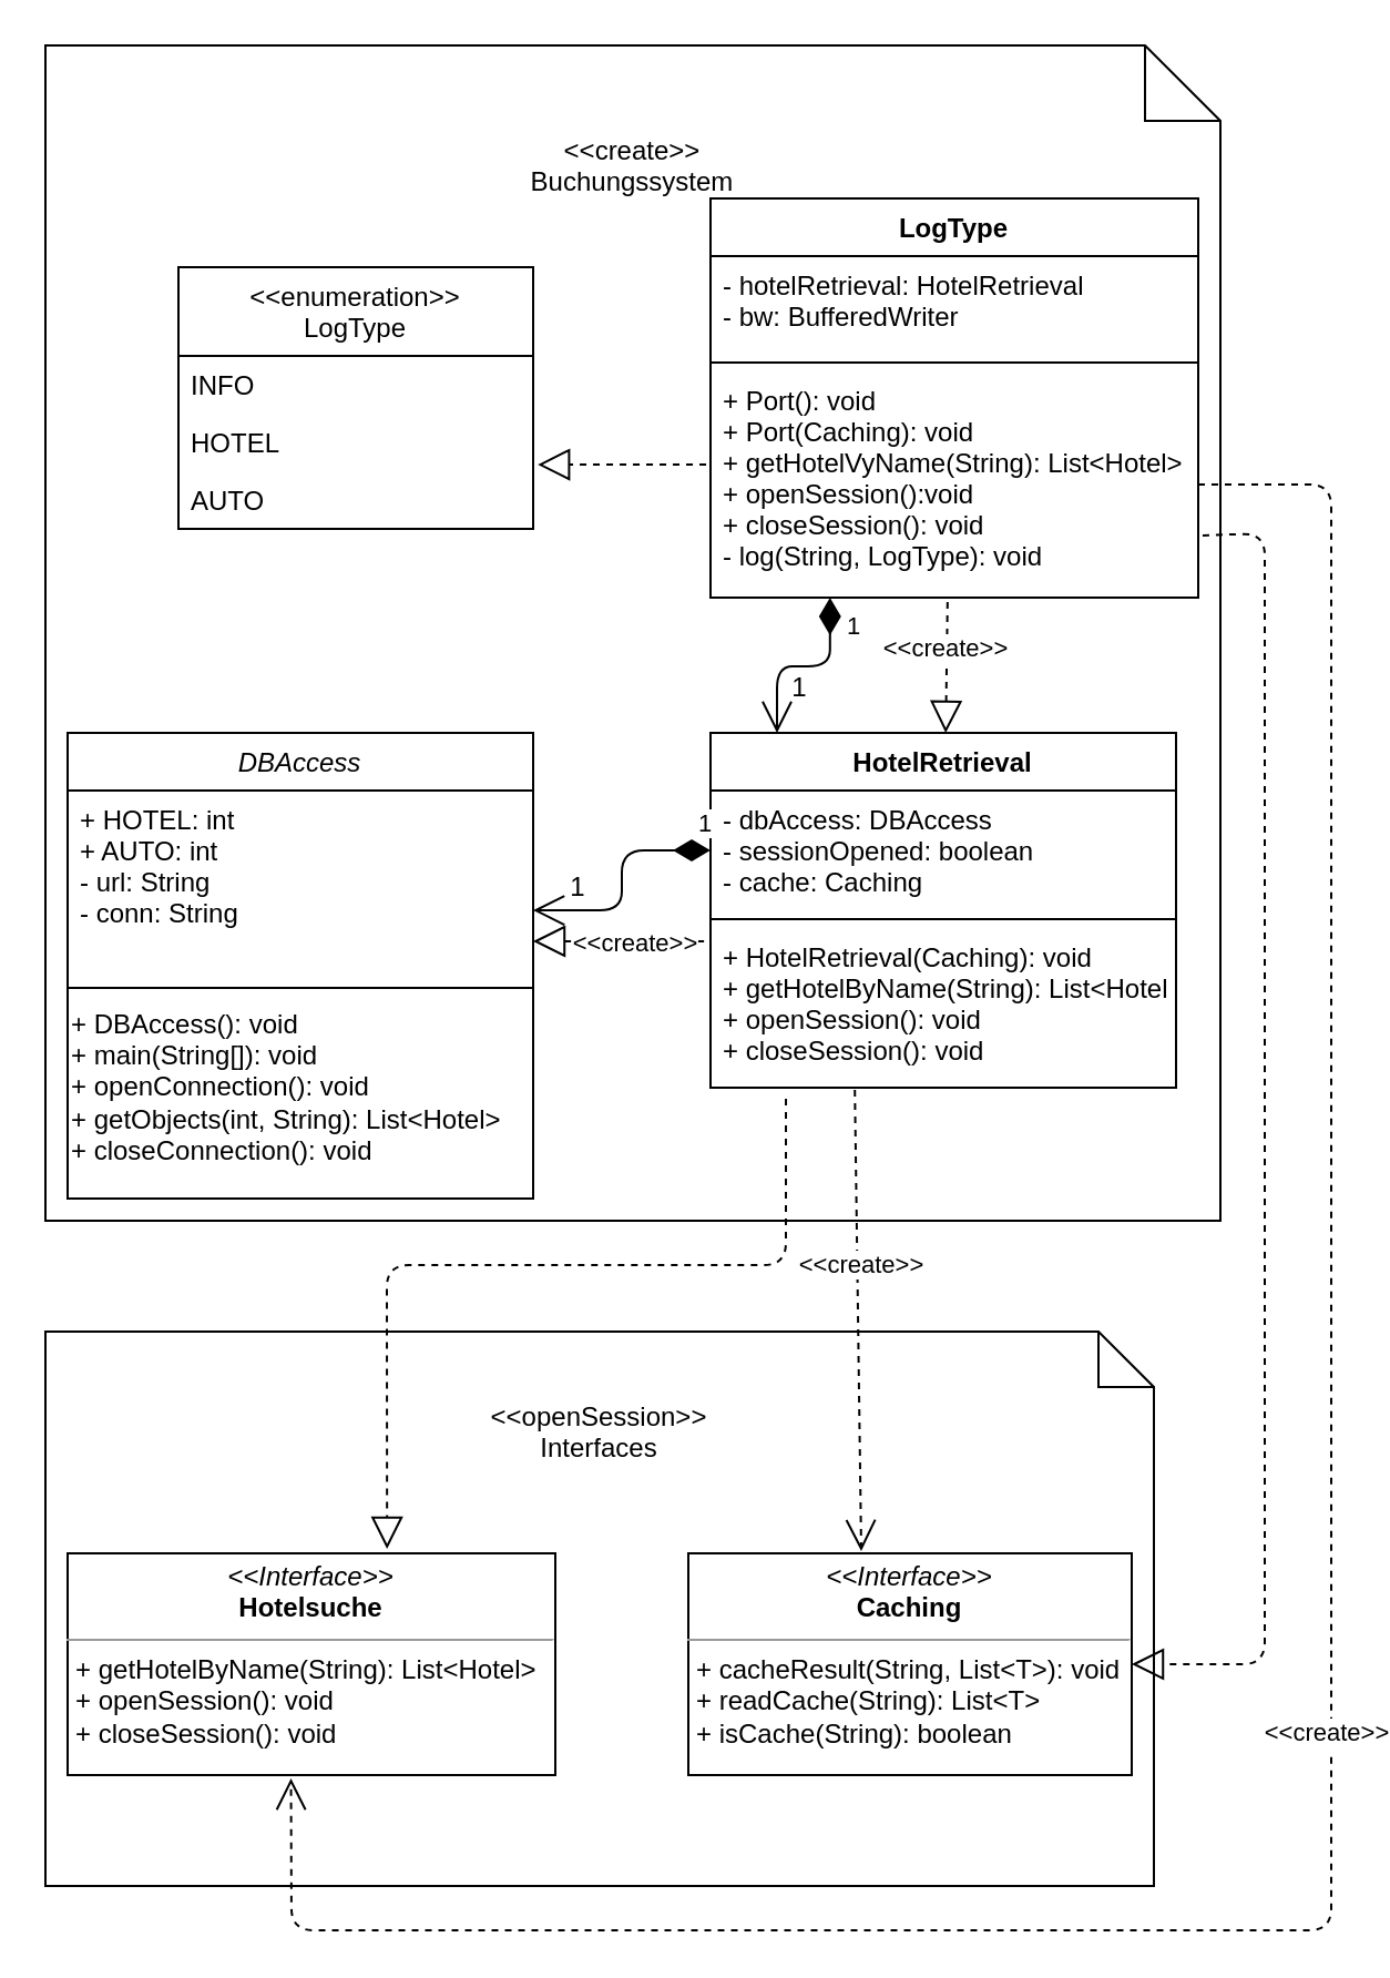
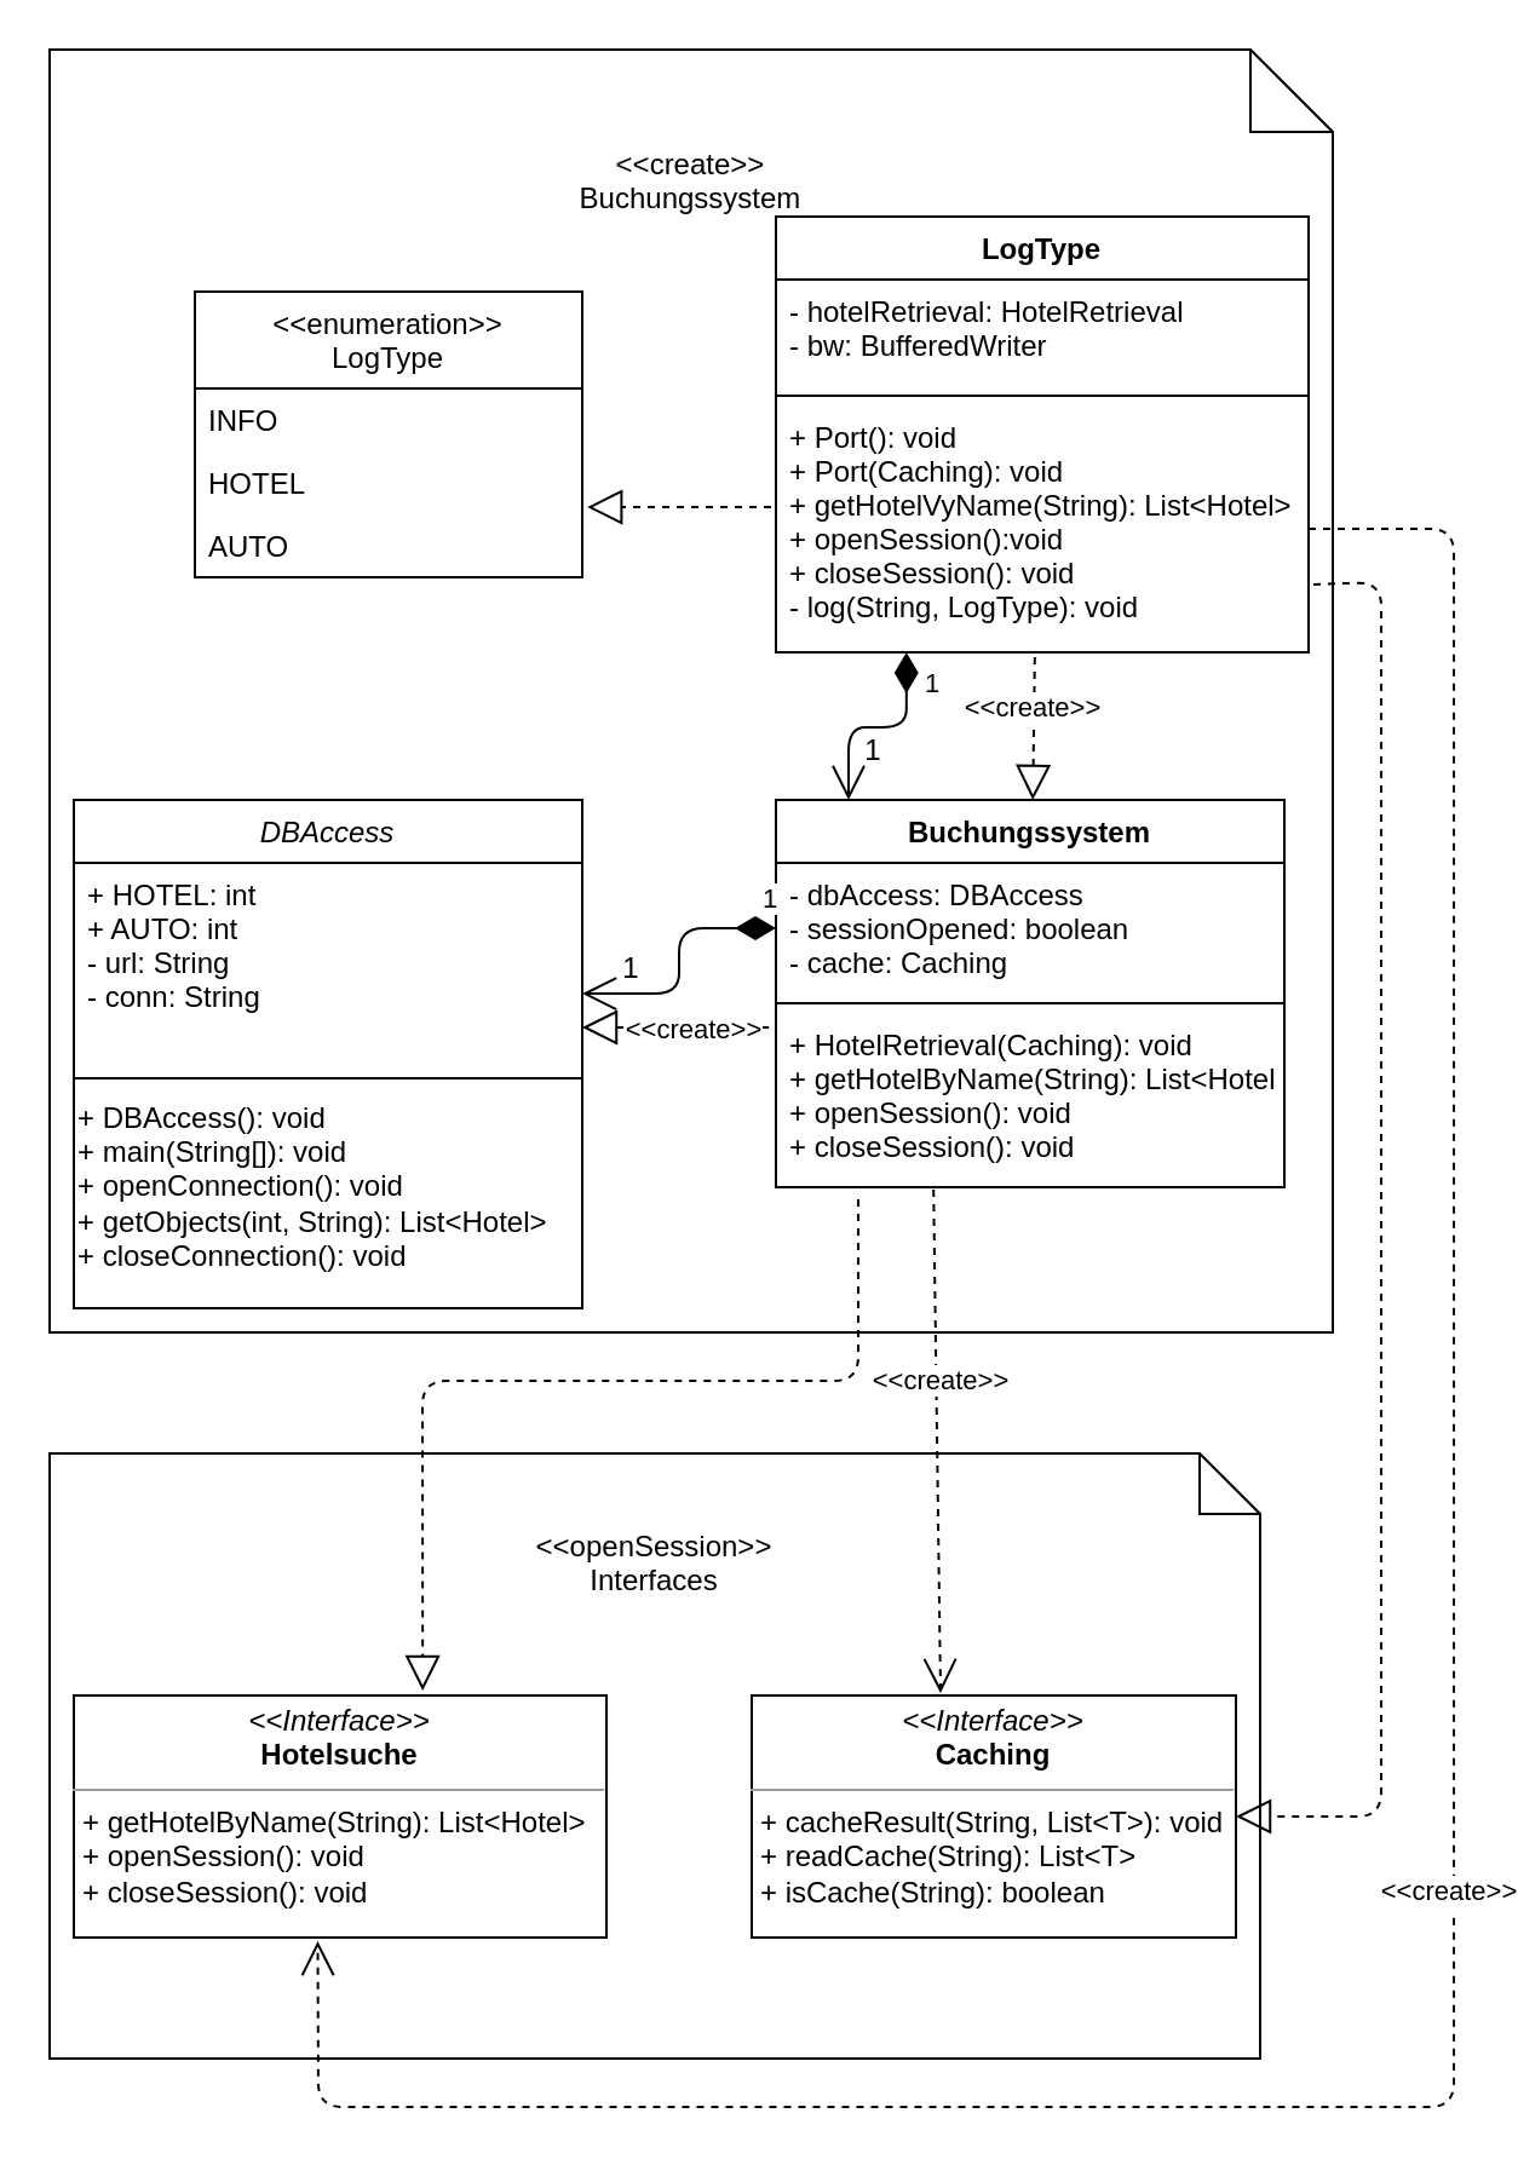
- <mxCell id="11" value="HotelRetrieval" style="swimlane;fontStyle=1;align=center;verticalAlign=top;childLayout=stackLayout;horizontal=1;startSize=26;horizontalStack=0;resizeParent=1;resizeParentMax=0;resizeLast=0;collapsible=1;marginBottom=0;" vertex="1" parent="1"><mxGeometry x="320" y="330" width="210" height="160" as="geometry" /></mxCell>
+ <mxCell id="11" value="Buchungssystem" style="swimlane;fontStyle=1;align=center;verticalAlign=top;childLayout=stackLayout;horizontal=1;startSize=26;horizontalStack=0;resizeParent=1;resizeParentMax=0;resizeLast=0;collapsible=1;marginBottom=0;" vertex="1" parent="1"><mxGeometry x="320" y="330" width="210" height="160" as="geometry" /></mxCell>
